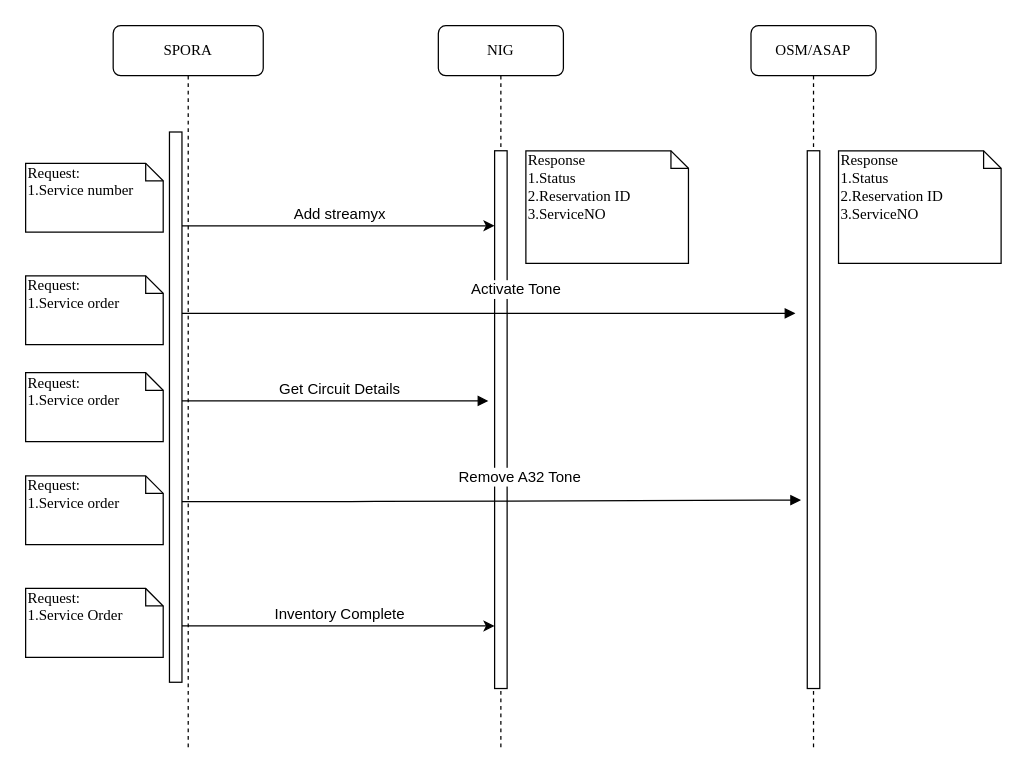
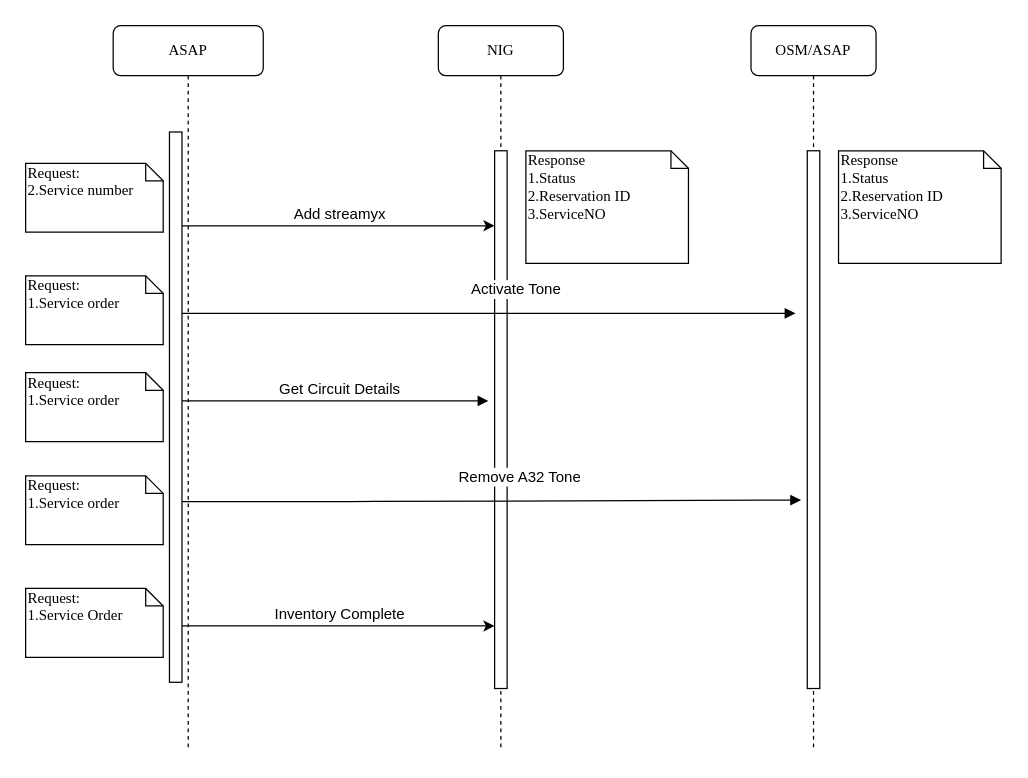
- <mxCell id="10" value="SPORA" style="shape=umlLifeline;perimeter=lifelinePerimeter;whiteSpace=wrap;html=1;container=1;collapsible=0;recursiveResize=0;outlineConnect=0;rounded=1;shadow=0;comic=0;labelBackgroundColor=none;strokeWidth=1;fontFamily=Verdana;fontSize=12;align=center;" parent="1" vertex="1"><mxGeometry x="90" y="20" width="120" height="580" as="geometry" /></mxCell>
+ <mxCell id="10" value="ASAP" style="shape=umlLifeline;perimeter=lifelinePerimeter;whiteSpace=wrap;html=1;container=1;collapsible=0;recursiveResize=0;outlineConnect=0;rounded=1;shadow=0;comic=0;labelBackgroundColor=none;strokeWidth=1;fontFamily=Verdana;fontSize=12;align=center;" parent="1" vertex="1"><mxGeometry x="90" y="20" width="120" height="580" as="geometry" /></mxCell>
- <mxCell id="18" value="Request:&lt;br&gt;1.Service number&lt;br&gt;" style="shape=note;whiteSpace=wrap;html=1;size=14;verticalAlign=top;align=left;spacingTop=-6;rounded=0;shadow=0;comic=0;labelBackgroundColor=none;strokeWidth=1;fontFamily=Verdana;fontSize=12" parent="1" vertex="1"><mxGeometry x="20" y="130" width="110" height="55" as="geometry" /></mxCell>
+ <mxCell id="18" value="Request:&lt;br&gt;2.Service number&lt;br&gt;" style="shape=note;whiteSpace=wrap;html=1;size=14;verticalAlign=top;align=left;spacingTop=-6;rounded=0;shadow=0;comic=0;labelBackgroundColor=none;strokeWidth=1;fontFamily=Verdana;fontSize=12" parent="1" vertex="1"><mxGeometry x="20" y="130" width="110" height="55" as="geometry" /></mxCell>
